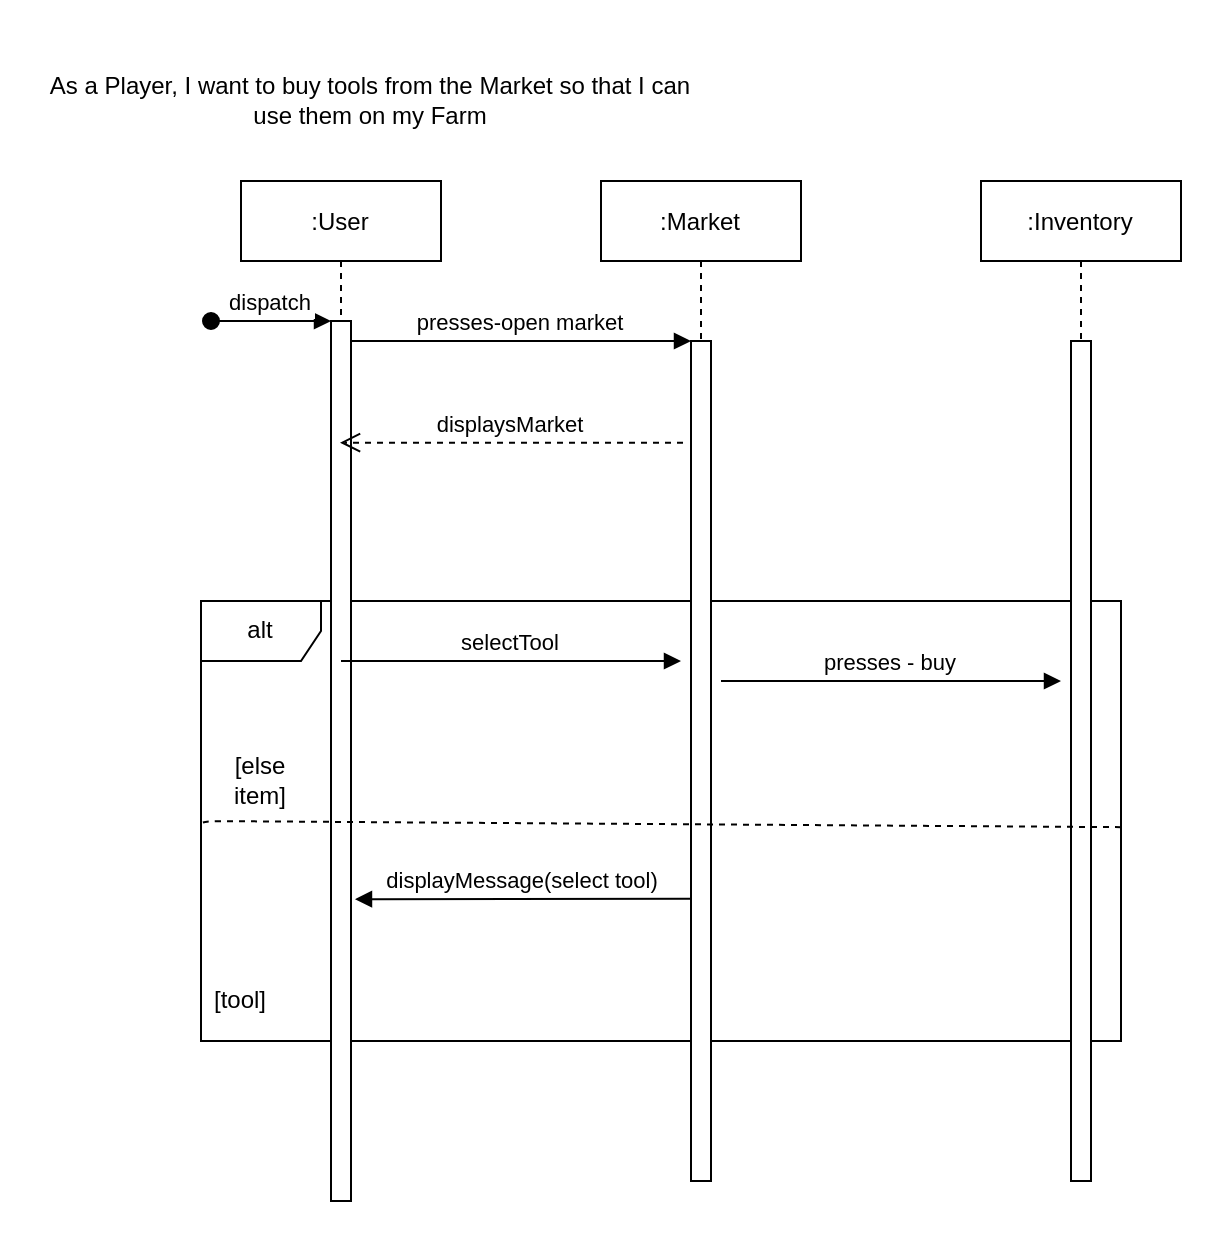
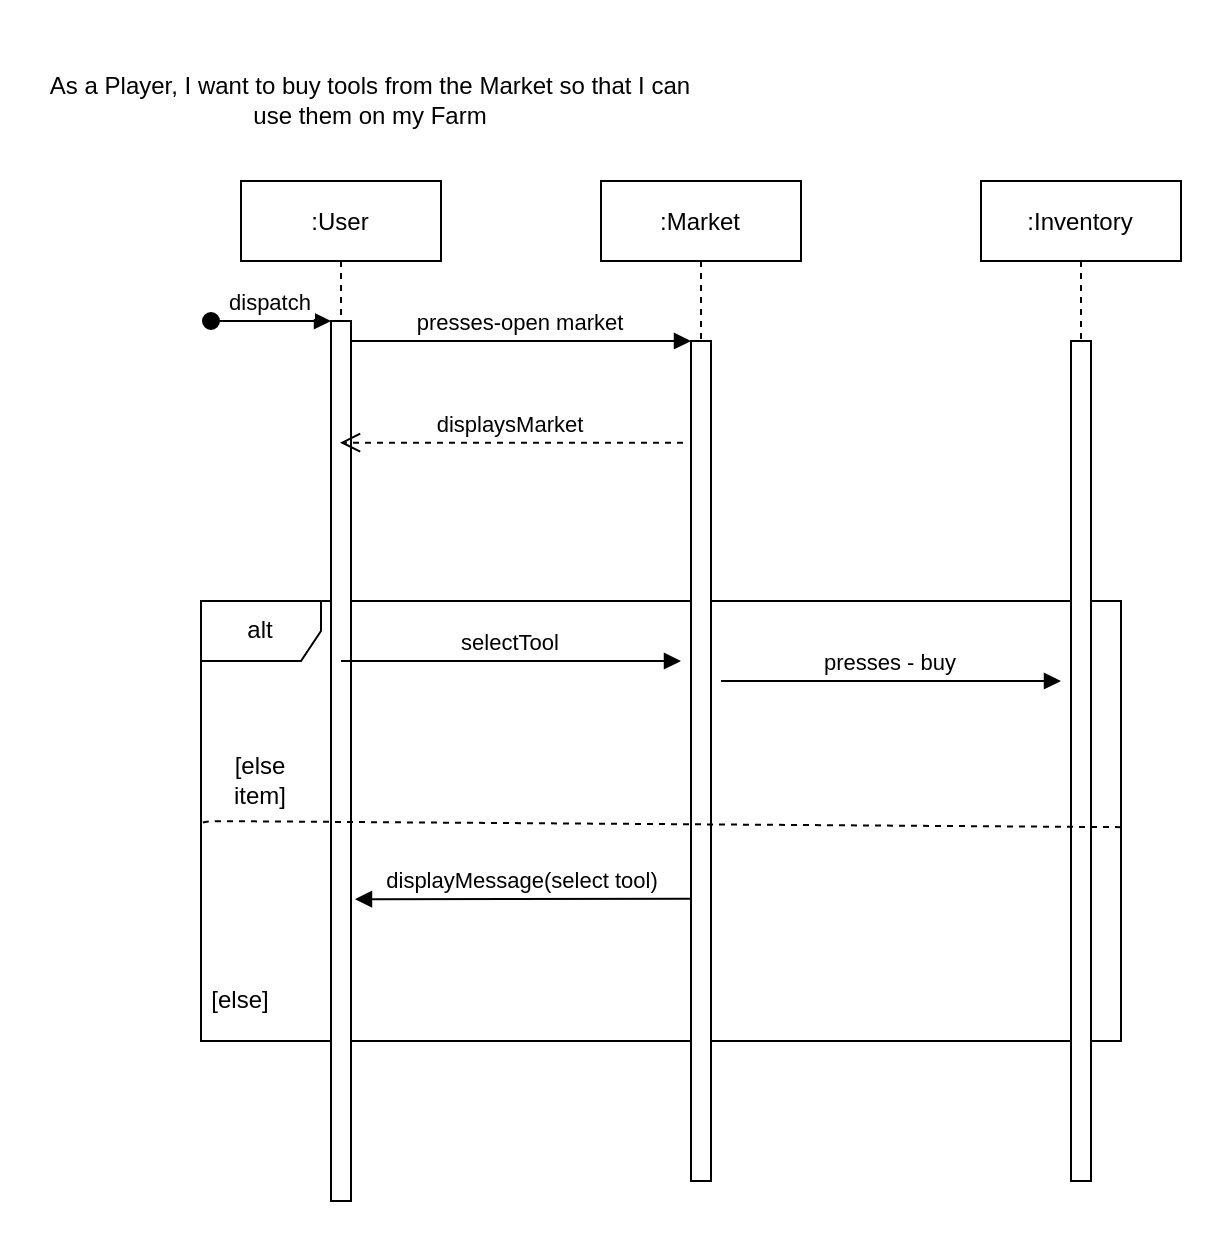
- <mxCell id="16" value="[tool]" style="text;html=1;strokeColor=none;fillColor=none;align=center;verticalAlign=middle;whiteSpace=wrap;rounded=0;" vertex="1" parent="1"><mxGeometry x="100" y="490" width="40" height="20" as="geometry" /></mxCell>
+ <mxCell id="16" value="[else]" style="text;html=1;strokeColor=none;fillColor=none;align=center;verticalAlign=middle;whiteSpace=wrap;rounded=0;" vertex="1" parent="1"><mxGeometry x="100" y="490" width="40" height="20" as="geometry" /></mxCell>
